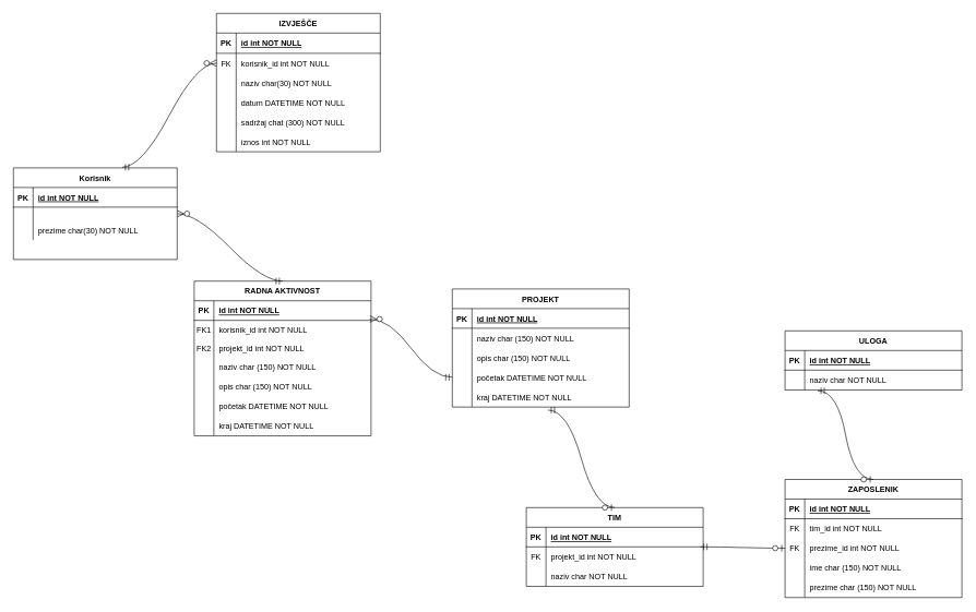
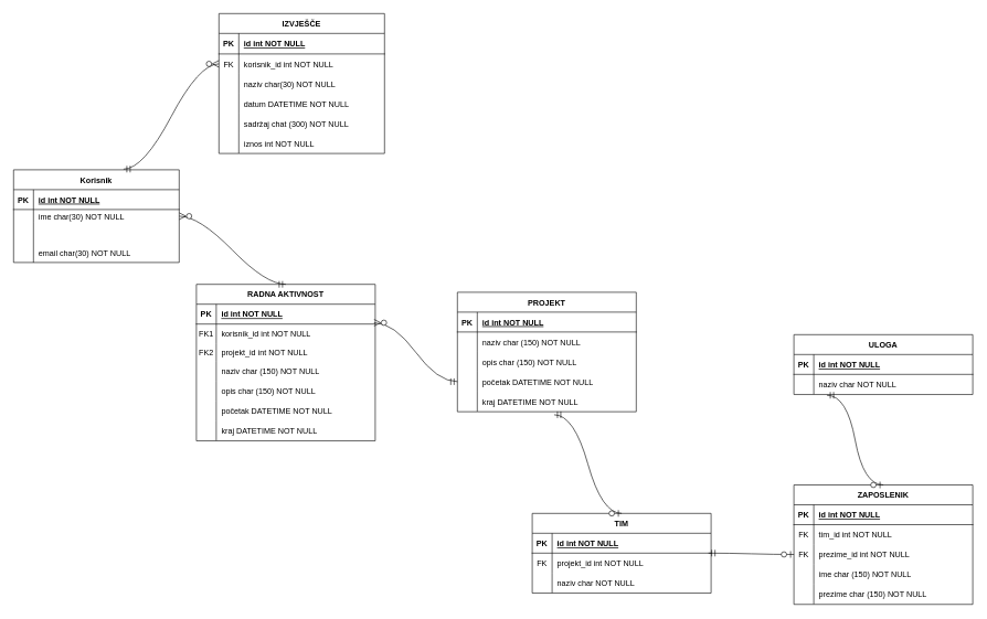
+ <mxCell id="49" value="ime char(30) NOT NULL" style="shape=partialRectangle;overflow=hidden;connectable=0;fillColor=none;top=0;left=0;bottom=0;right=0;align=left;spacingLeft=6;" parent="47" vertex="1"><mxGeometry x="30" width="220" height="20" as="geometry"><mxRectangle width="220" height="20" as="alternateBounds" /></mxGeometry></mxCell>
- <mxCell id="52" value="prezime char(30) NOT NULL" style="shape=partialRectangle;overflow=hidden;connectable=0;fillColor=none;top=0;left=0;bottom=0;right=0;align=left;spacingLeft=6;" parent="50" vertex="1"><mxGeometry x="30" width="220" height="30" as="geometry"><mxRectangle width="220" height="30" as="alternateBounds" /></mxGeometry></mxCell>
+ <mxCell id="55" value="email char(30) NOT NULL" style="shape=partialRectangle;overflow=hidden;connectable=0;fillColor=none;top=0;left=0;bottom=0;right=0;align=left;spacingLeft=6;" parent="53" vertex="1"><mxGeometry x="30" width="220" height="30" as="geometry"><mxRectangle width="220" height="30" as="alternateBounds" /></mxGeometry></mxCell>
